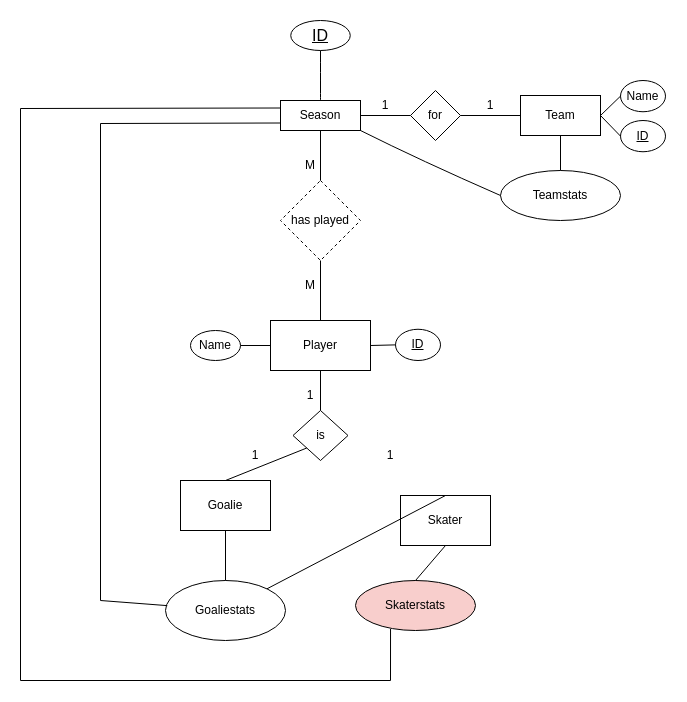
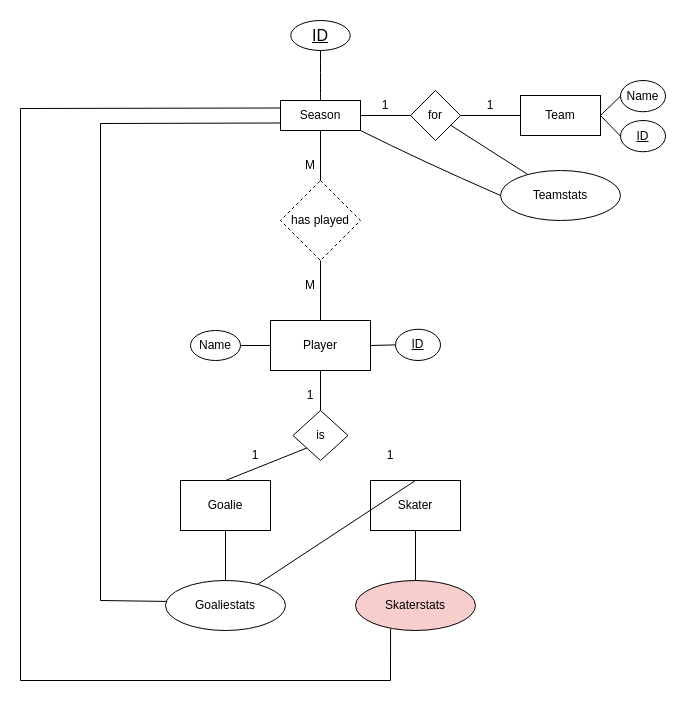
- <mxCell id="17" value="" style="endArrow=none;html=1;rounded=0;entryX=0.5;entryY=1;entryDx=0;entryDy=0;" parent="1" source="12" target="6" edge="1"><mxGeometry width="50" height="50" relative="1" as="geometry"><mxPoint x="380" y="460" as="sourcePoint" /><mxPoint x="430" y="410" as="targetPoint" /></mxGeometry></mxCell>
+ <mxCell id="17" value="" style="endArrow=none;html=1;rounded=0;" parent="1" source="12" target="5" edge="1"><mxGeometry width="50" height="50" relative="1" as="geometry"><mxPoint x="380" y="460" as="sourcePoint" /><mxPoint x="430" y="410" as="targetPoint" /></mxGeometry></mxCell>
- <mxCell id="9" value="Skater" style="rounded=0;whiteSpace=wrap;html=1;" parent="1" vertex="1"><mxGeometry x="400" y="495" width="90" height="50" as="geometry" /></mxCell>
+ <mxCell id="9" value="Skater" style="rounded=0;whiteSpace=wrap;html=1;" parent="1" vertex="1"><mxGeometry x="370" y="480" width="90" height="50" as="geometry" /></mxCell>
- <mxCell id="10" value="Goaliestats" style="ellipse;whiteSpace=wrap;html=1;" parent="1" vertex="1"><mxGeometry x="165" y="580" width="120" height="60" as="geometry" /></mxCell>
+ <mxCell id="10" value="Goaliestats" style="ellipse;whiteSpace=wrap;html=1;" parent="1" vertex="1"><mxGeometry x="165" y="580" width="120" height="50" as="geometry" /></mxCell>
